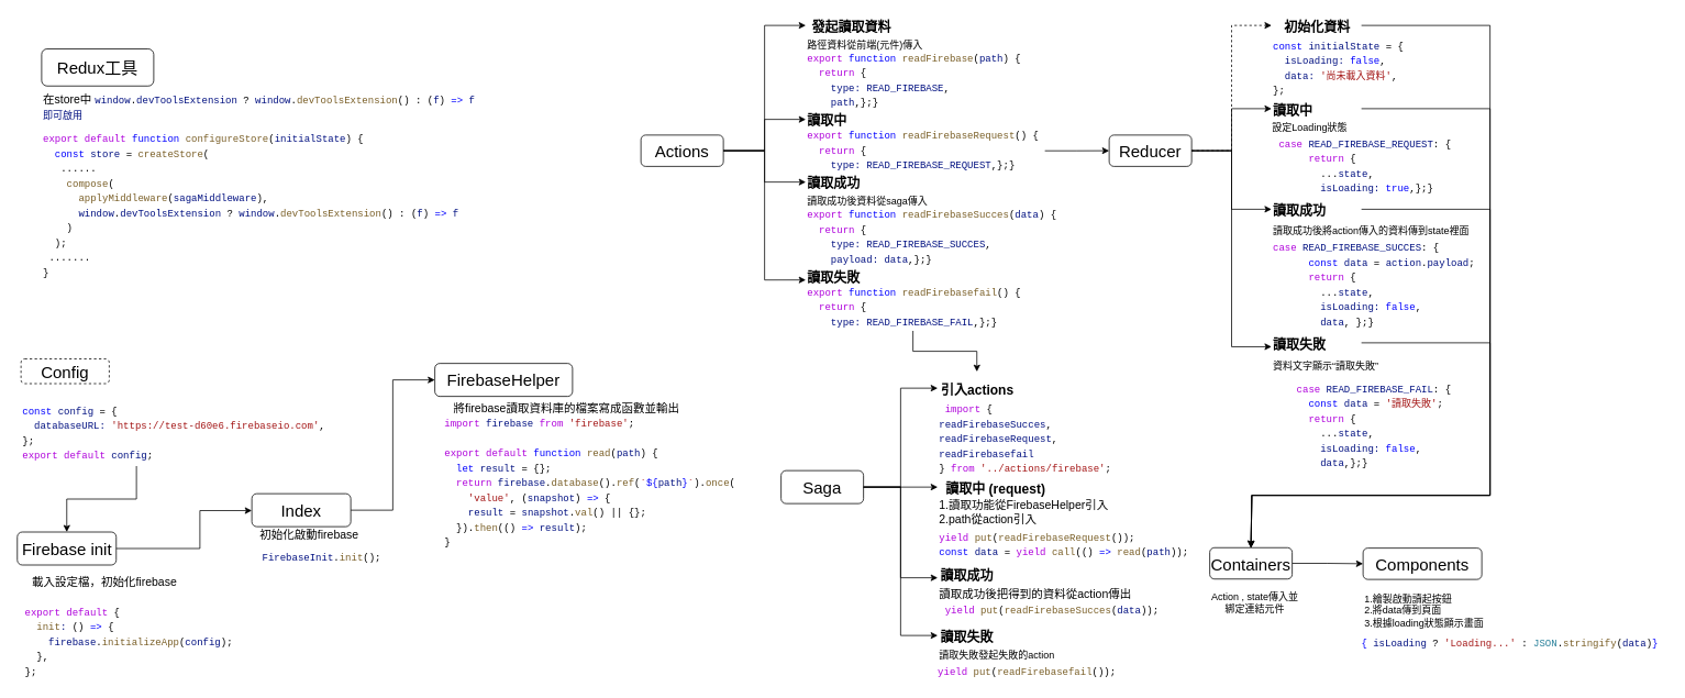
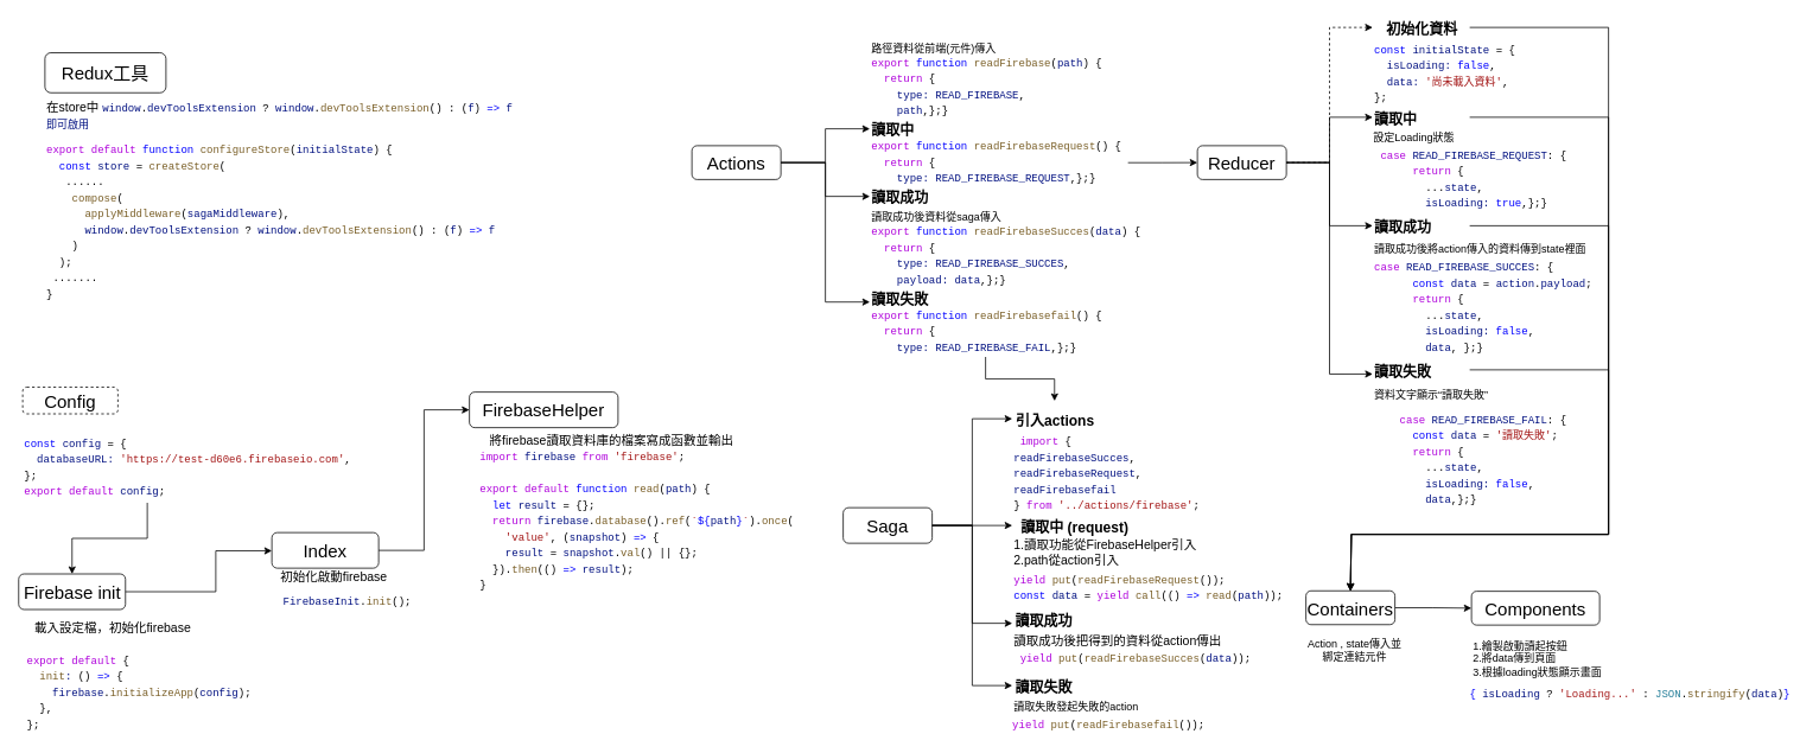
- <mxCell id="27" value="&lt;span style=&quot;font-size: 16px&quot;&gt;發起讀取資料&lt;/span&gt;" style="text;strokeColor=none;fillColor=none;html=1;fontSize=24;fontStyle=1;verticalAlign=middle;align=center;" vertex="1" parent="25"><mxGeometry x="200" width="109" height="19" as="geometry" /></mxCell>
- <mxCell id="28" style="edgeStyle=orthogonalEdgeStyle;rounded=0;orthogonalLoop=1;jettySize=auto;html=1;entryX=0;entryY=0.5;entryDx=0;entryDy=0;fontSize=12;" edge="1" parent="25" source="26" target="27"><mxGeometry relative="1" as="geometry" /></mxCell>
